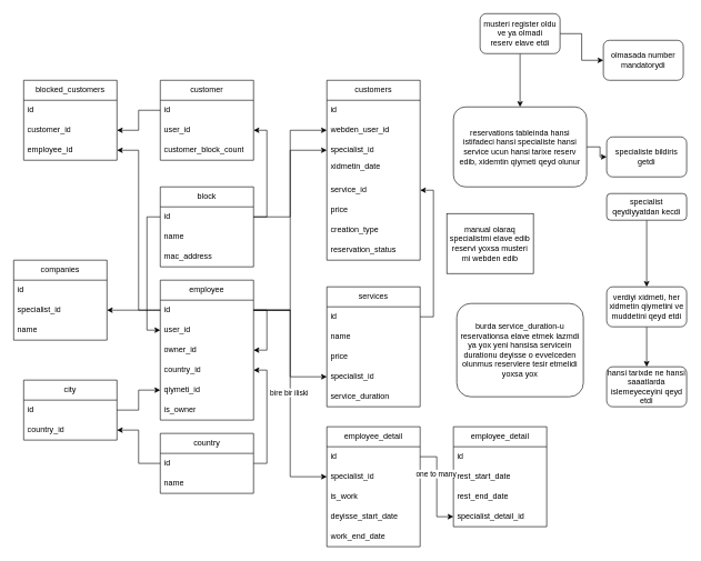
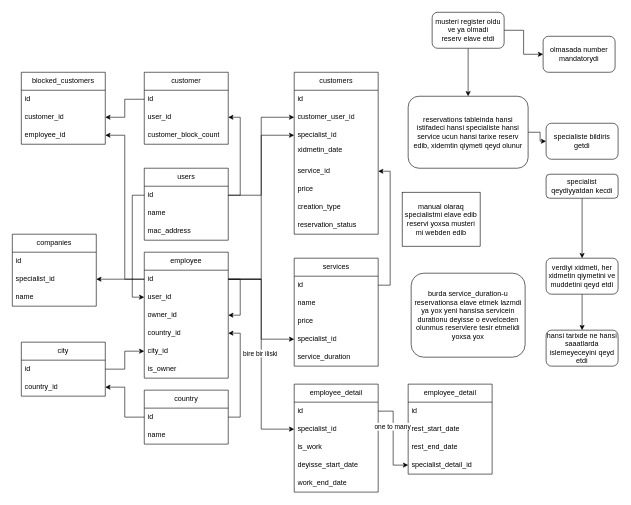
- <mxCell id="21" value="webden_user_id" style="text;strokeColor=none;fillColor=none;align=left;verticalAlign=middle;spacingLeft=4;spacingRight=4;overflow=hidden;points=[[0,0.5],[1,0.5]];portConstraint=eastwest;rotatable=0;whiteSpace=wrap;html=1;" parent="19" vertex="1"><mxGeometry y="60" width="140" height="30" as="geometry" /></mxCell>
+ <mxCell id="21" value="customer_user_id" style="text;strokeColor=none;fillColor=none;align=left;verticalAlign=middle;spacingLeft=4;spacingRight=4;overflow=hidden;points=[[0,0.5],[1,0.5]];portConstraint=eastwest;rotatable=0;whiteSpace=wrap;html=1;" parent="19" vertex="1"><mxGeometry y="60" width="140" height="30" as="geometry" /></mxCell>
- <mxCell id="2" value="block" style="swimlane;fontStyle=0;childLayout=stackLayout;horizontal=1;startSize=30;horizontalStack=0;resizeParent=1;resizeParentMax=0;resizeLast=0;collapsible=1;marginBottom=0;whiteSpace=wrap;html=1;" parent="1" vertex="1"><mxGeometry x="240" y="280" width="140" height="120" as="geometry" /></mxCell>
+ <mxCell id="2" value="users" style="swimlane;fontStyle=0;childLayout=stackLayout;horizontal=1;startSize=30;horizontalStack=0;resizeParent=1;resizeParentMax=0;resizeLast=0;collapsible=1;marginBottom=0;whiteSpace=wrap;html=1;" parent="1" vertex="1"><mxGeometry x="240" y="280" width="140" height="120" as="geometry" /></mxCell>
- <mxCell id="16" value="qiymeti_id" style="text;strokeColor=none;fillColor=none;align=left;verticalAlign=middle;spacingLeft=4;spacingRight=4;overflow=hidden;points=[[0,0.5],[1,0.5]];portConstraint=eastwest;rotatable=0;whiteSpace=wrap;html=1;" parent="10" vertex="1"><mxGeometry y="150" width="140" height="30" as="geometry" /></mxCell>
+ <mxCell id="16" value="city_id" style="text;strokeColor=none;fillColor=none;align=left;verticalAlign=middle;spacingLeft=4;spacingRight=4;overflow=hidden;points=[[0,0.5],[1,0.5]];portConstraint=eastwest;rotatable=0;whiteSpace=wrap;html=1;" parent="10" vertex="1"><mxGeometry y="150" width="140" height="30" as="geometry" /></mxCell>
